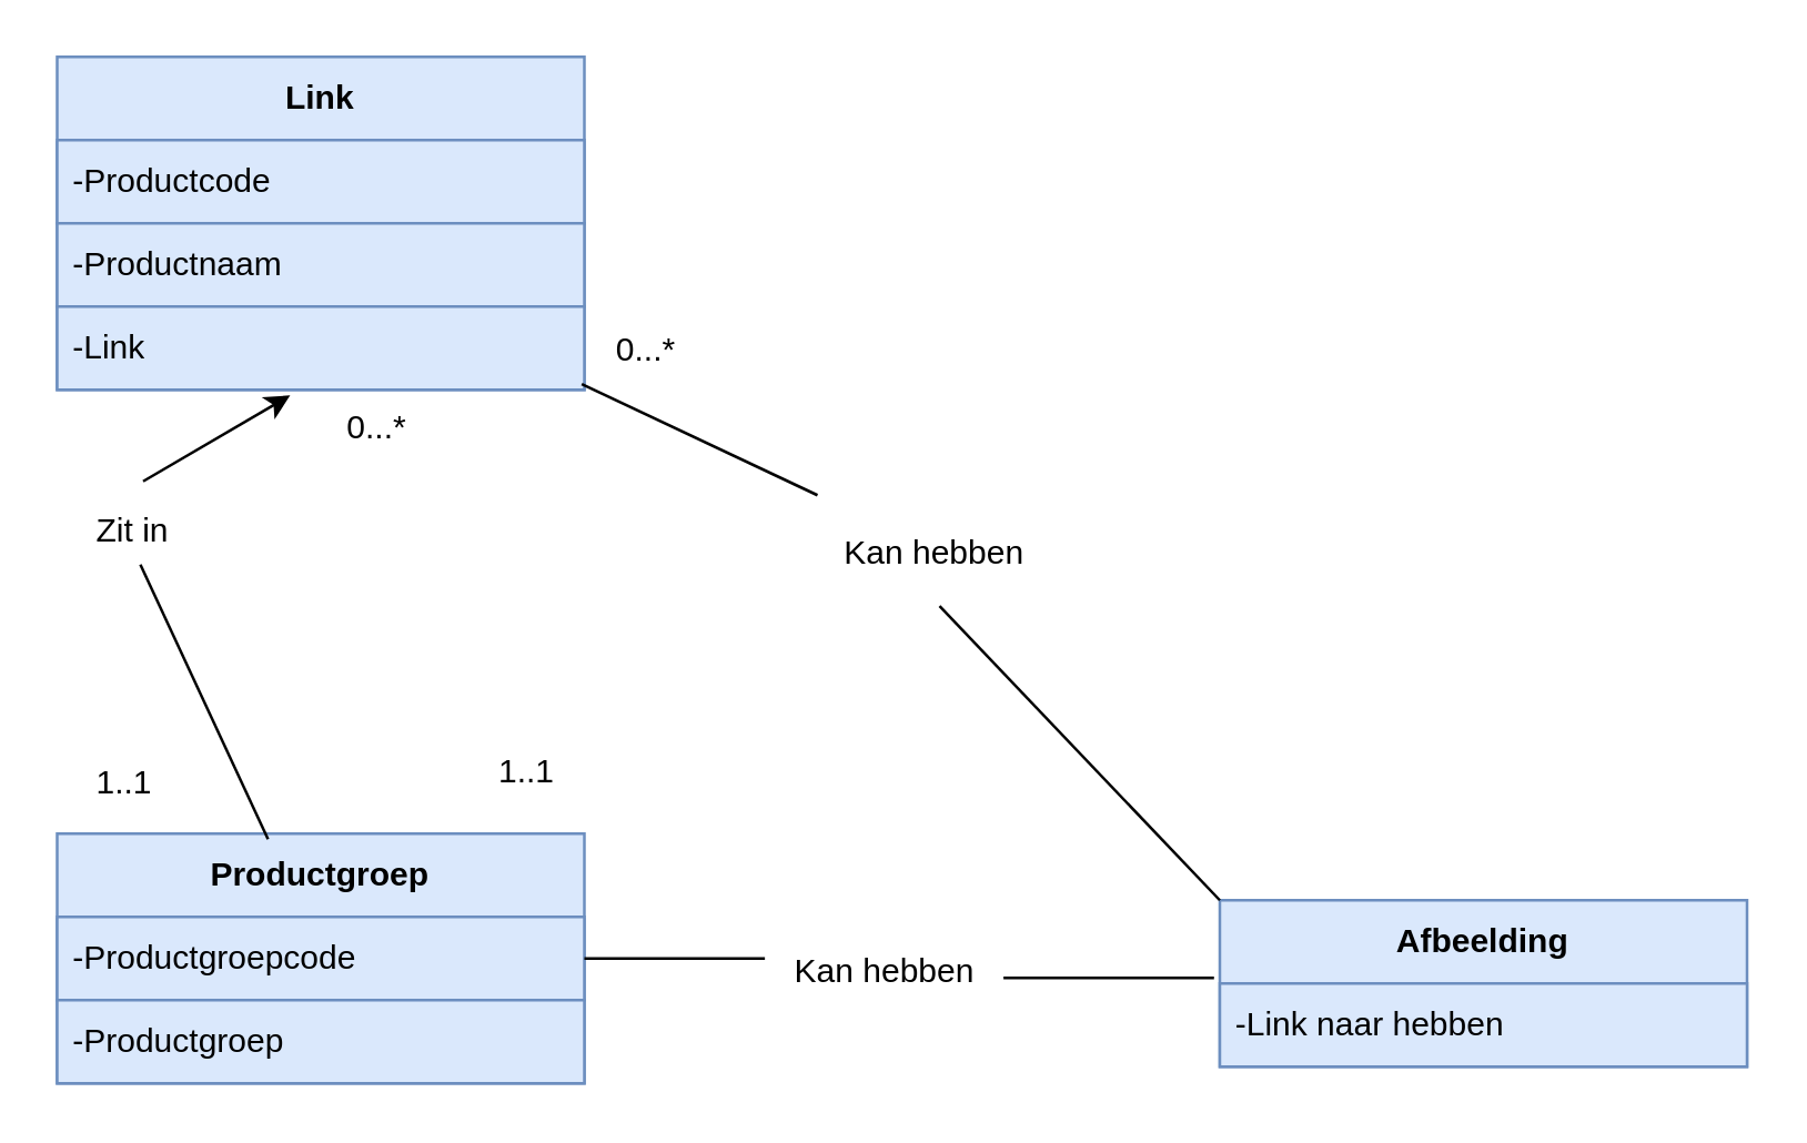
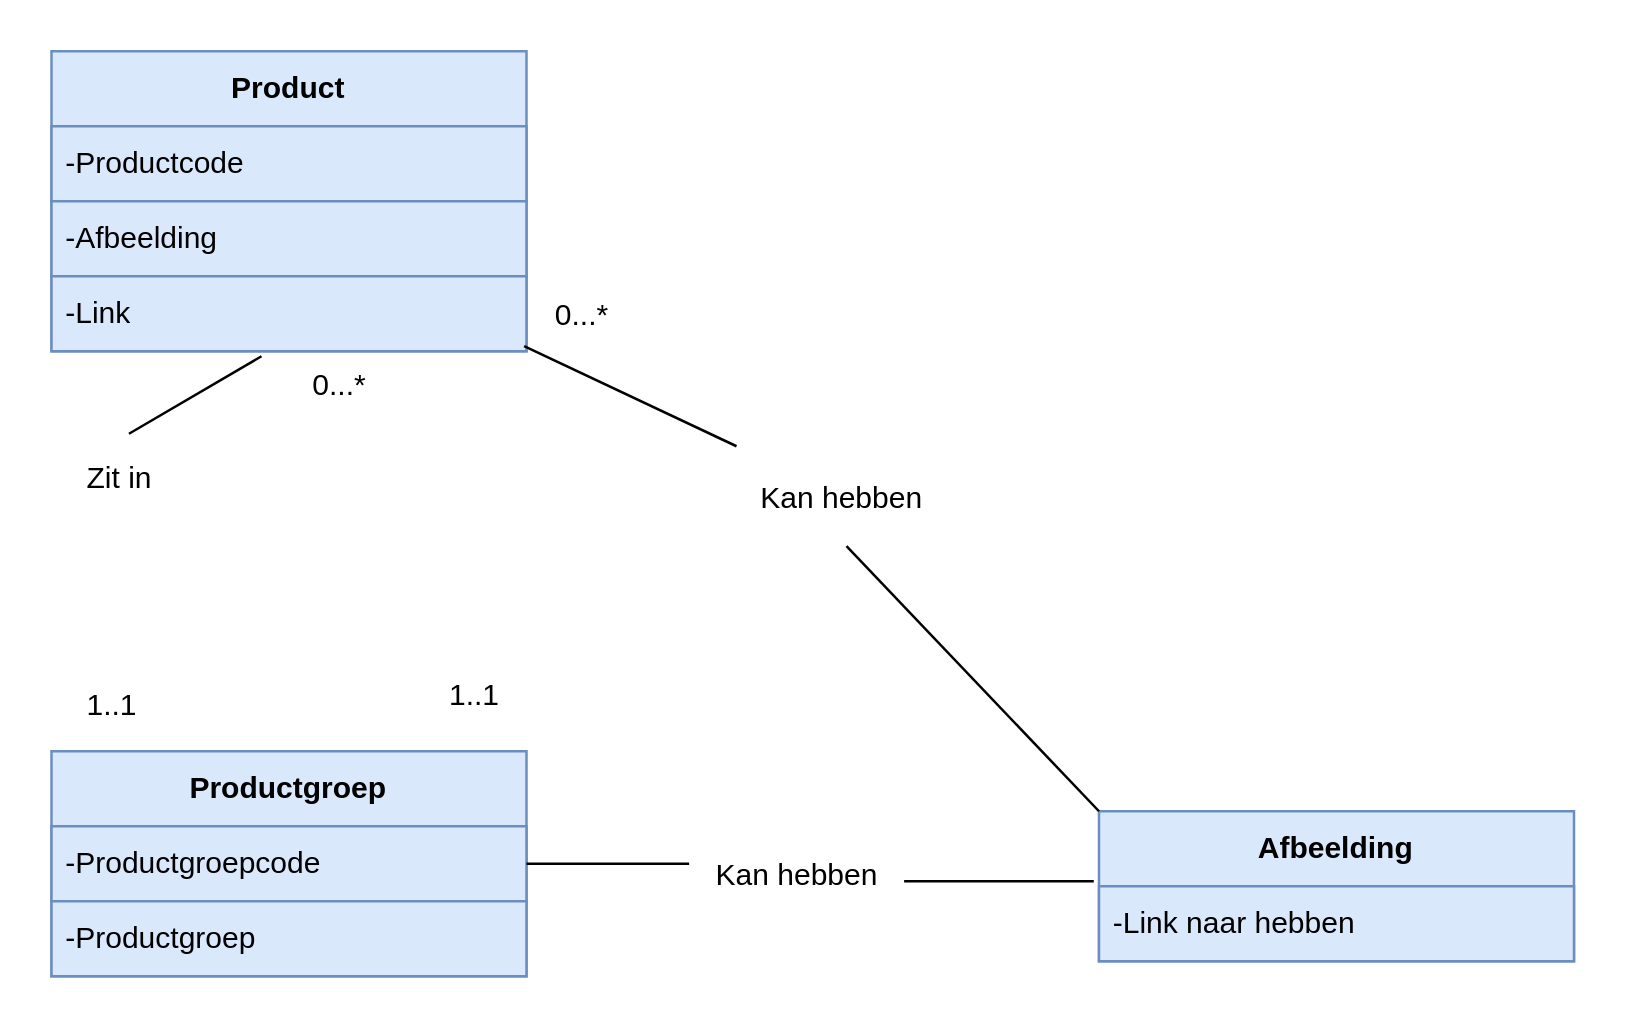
- <mxCell id="2" value="&lt;b&gt;Link&lt;/b&gt;" style="swimlane;fontStyle=0;childLayout=stackLayout;horizontal=1;startSize=30;horizontalStack=0;resizeParent=1;resizeParentMax=0;resizeLast=0;collapsible=1;marginBottom=0;whiteSpace=wrap;html=1;fillColor=#dae8fc;strokeColor=#6c8ebf;" vertex="1" parent="1"><mxGeometry x="20" y="20" width="190" height="120" as="geometry" /></mxCell>
+ <mxCell id="2" value="&lt;b&gt;Product&lt;/b&gt;" style="swimlane;fontStyle=0;childLayout=stackLayout;horizontal=1;startSize=30;horizontalStack=0;resizeParent=1;resizeParentMax=0;resizeLast=0;collapsible=1;marginBottom=0;whiteSpace=wrap;html=1;fillColor=#dae8fc;strokeColor=#6c8ebf;" vertex="1" parent="1"><mxGeometry x="20" y="20" width="190" height="120" as="geometry" /></mxCell>
- <mxCell id="4" value="-Productnaam" style="text;strokeColor=#6c8ebf;fillColor=#dae8fc;align=left;verticalAlign=middle;spacingLeft=4;spacingRight=4;overflow=hidden;points=[[0,0.5],[1,0.5]];portConstraint=eastwest;rotatable=0;whiteSpace=wrap;html=1;" vertex="1" parent="2"><mxGeometry y="60" width="190" height="30" as="geometry" /></mxCell>
+ <mxCell id="4" value="-Afbeelding" style="text;strokeColor=#6c8ebf;fillColor=#dae8fc;align=left;verticalAlign=middle;spacingLeft=4;spacingRight=4;overflow=hidden;points=[[0,0.5],[1,0.5]];portConstraint=eastwest;rotatable=0;whiteSpace=wrap;html=1;" vertex="1" parent="2"><mxGeometry y="60" width="190" height="30" as="geometry" /></mxCell>
- <mxCell id="15" value="" style="endArrow=classic;html=1;rounded=0;entryX=0.442;entryY=1.067;entryDx=0;entryDy=0;entryPerimeter=0;exitX=0.607;exitY=-0.192;exitDx=0;exitDy=0;exitPerimeter=0;" edge="1" parent="1" source="14" target="5"><mxGeometry width="50" height="50" relative="1" as="geometry"><mxPoint x="287" y="246" as="sourcePoint" /><mxPoint x="337" y="196" as="targetPoint" /></mxGeometry></mxCell>
+ <mxCell id="15" value="" style="endArrow=none;html=1;rounded=0;entryX=0.442;entryY=1.067;entryDx=0;entryDy=0;entryPerimeter=0;exitX=0.607;exitY=-0.192;exitDx=0;exitDy=0;exitPerimeter=0;" edge="1" parent="1" source="14" target="5"><mxGeometry width="50" height="50" relative="1" as="geometry"><mxPoint x="287" y="246" as="sourcePoint" /><mxPoint x="337" y="196" as="targetPoint" /></mxGeometry></mxCell>
- <mxCell id="16" value="" style="endArrow=none;html=1;rounded=0;entryX=0.4;entryY=0.022;entryDx=0;entryDy=0;entryPerimeter=0;exitX=0.583;exitY=0.962;exitDx=0;exitDy=0;exitPerimeter=0;" edge="1" parent="1" source="14" target="6"><mxGeometry width="50" height="50" relative="1" as="geometry"><mxPoint x="287" y="246" as="sourcePoint" /><mxPoint x="337" y="196" as="targetPoint" /></mxGeometry></mxCell>
